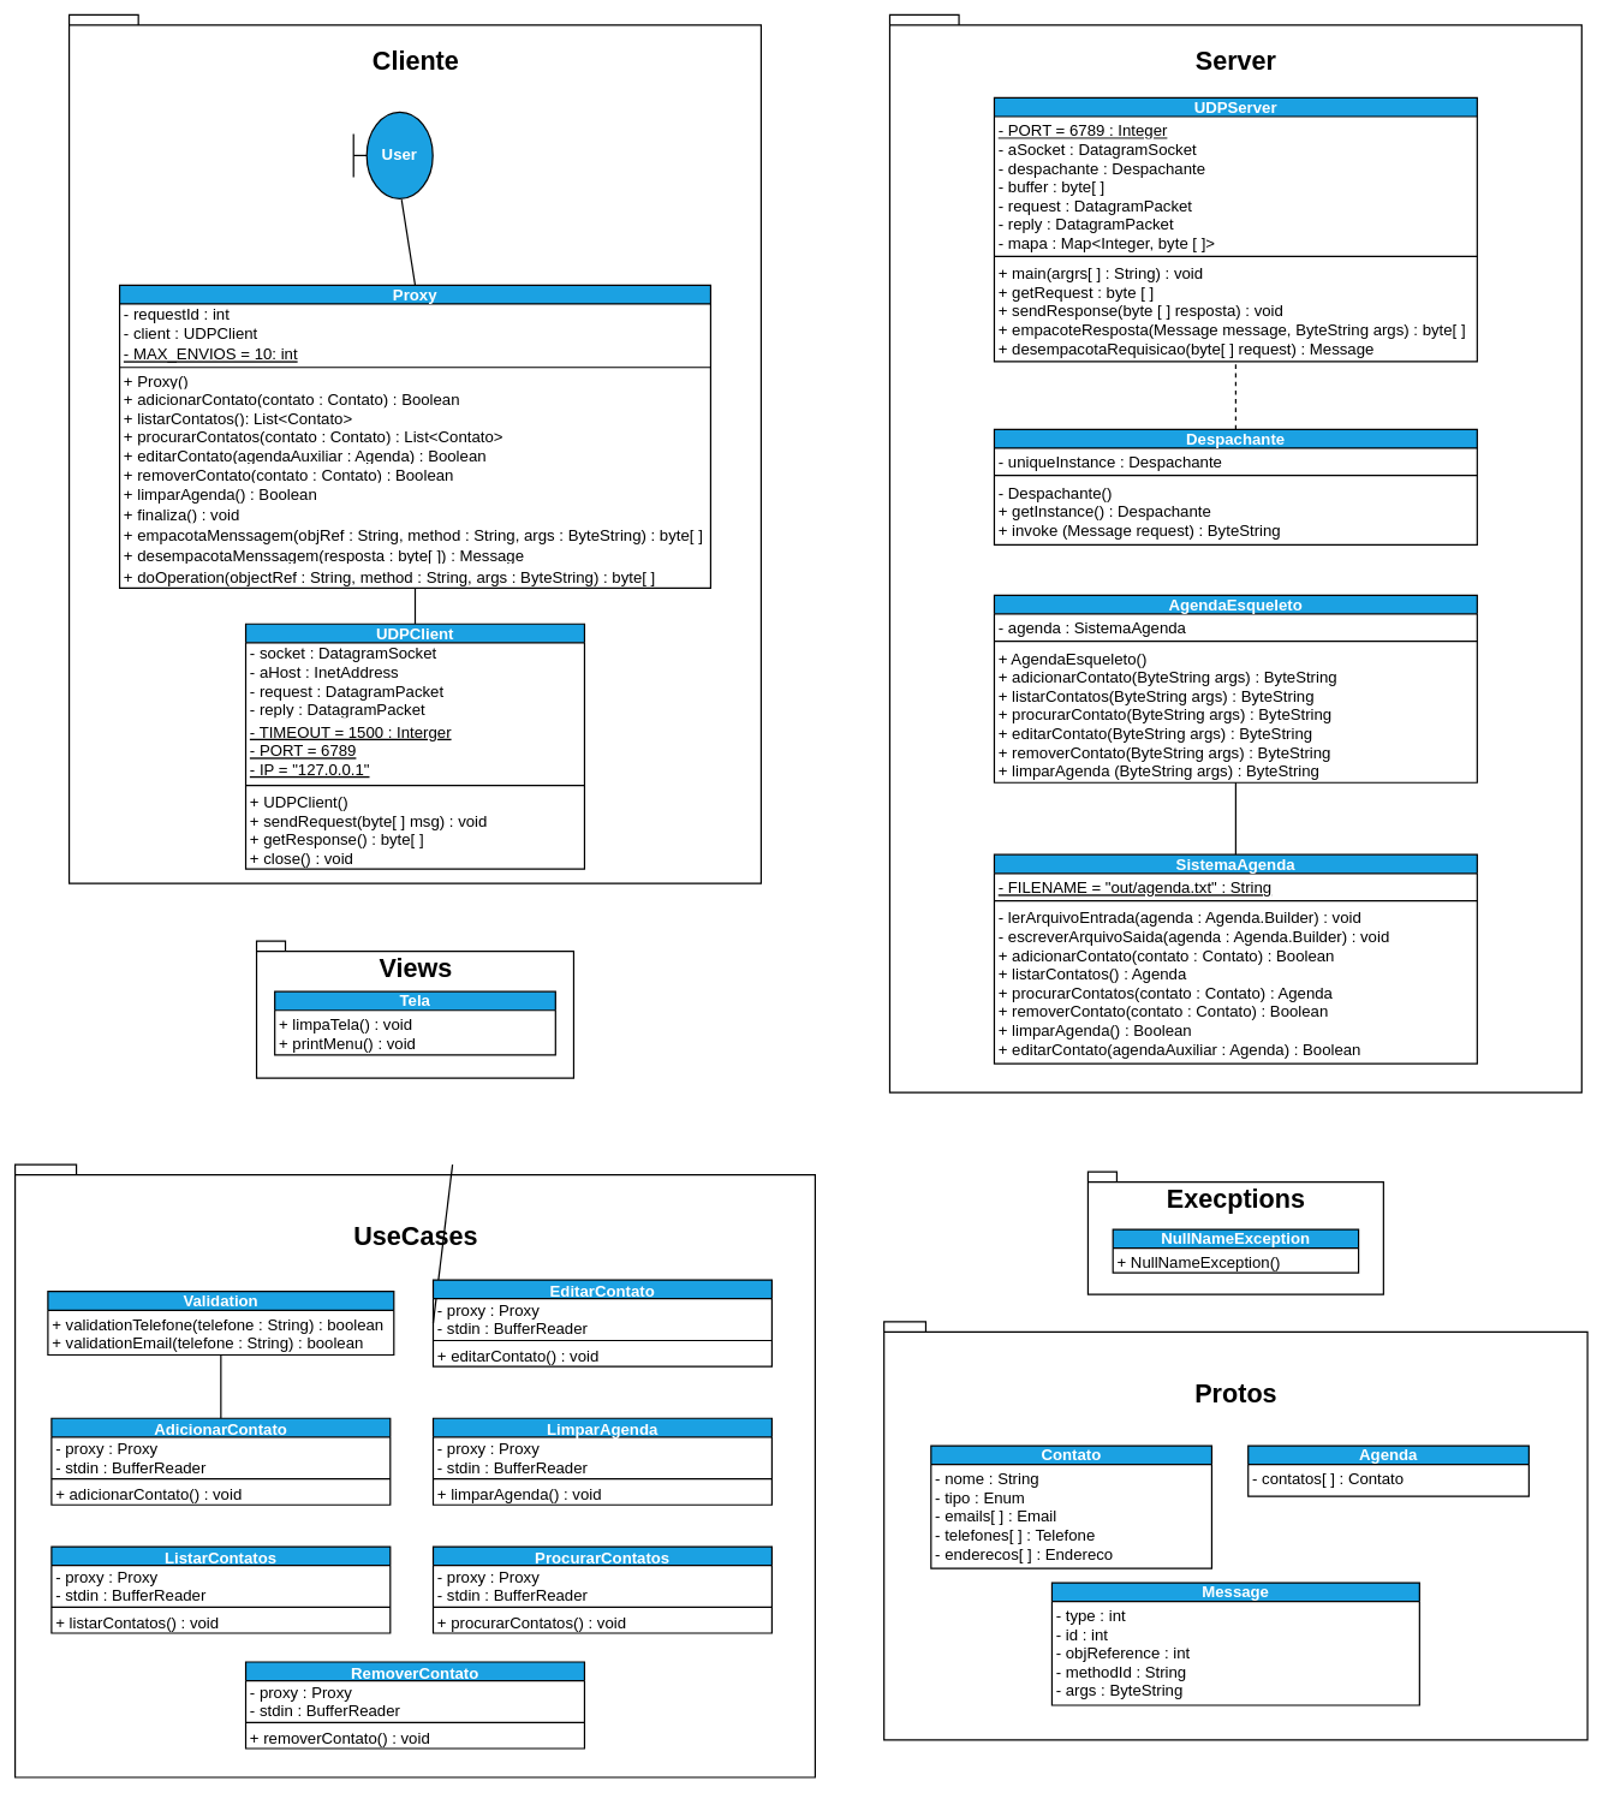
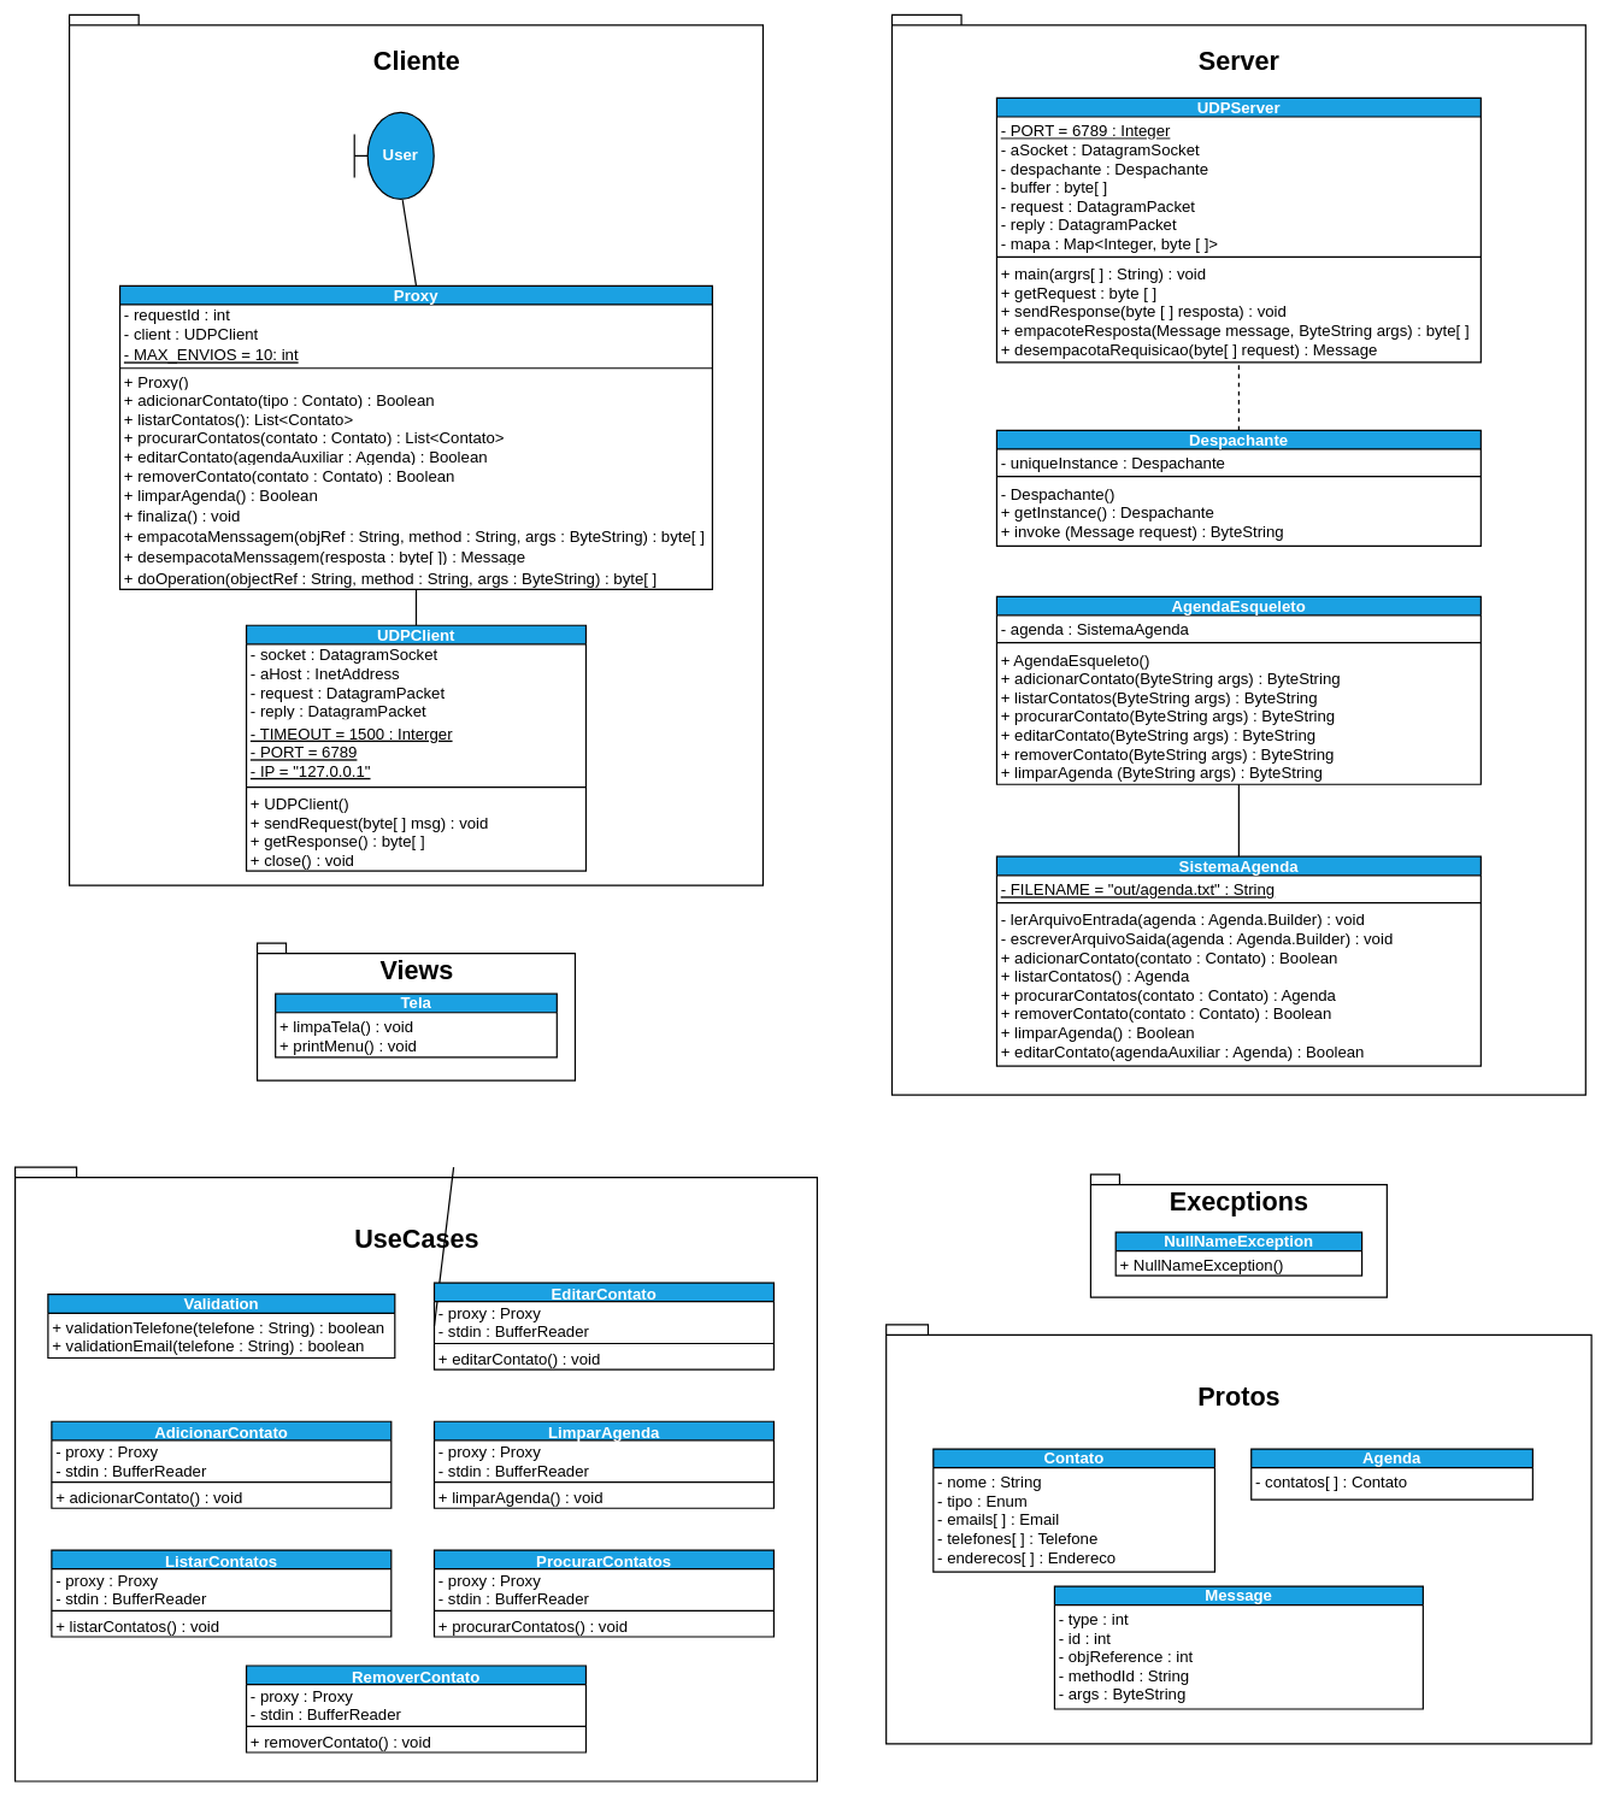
- <mxCell id="15" value="+ adicionarContato(contato : Contato) : Boolean" style="text;strokeColor=none;fillColor=none;align=left;verticalAlign=middle;spacingLeft=4;spacingRight=4;overflow=hidden;rotatable=0;points=[[0,0.5],[1,0.5]];portConstraint=eastwest;fontSize=22;" parent="10" vertex="1"><mxGeometry y="144" width="820" height="26" as="geometry" /></mxCell>
+ <mxCell id="15" value="+ adicionarContato(tipo : Contato) : Boolean" style="text;strokeColor=none;fillColor=none;align=left;verticalAlign=middle;spacingLeft=4;spacingRight=4;overflow=hidden;rotatable=0;points=[[0,0.5],[1,0.5]];portConstraint=eastwest;fontSize=22;" parent="10" vertex="1"><mxGeometry y="144" width="820" height="26" as="geometry" /></mxCell>
- <mxCell id="54" style="edgeStyle=none;html=1;exitX=0.5;exitY=0;exitDx=0;exitDy=0;entryX=0.5;entryY=1;entryDx=0;entryDy=0;fontSize=22;endArrow=none;endFill=0;strokeWidth=2;" parent="1" source="55" target="52" edge="1"><mxGeometry relative="1" as="geometry" /></mxCell>
